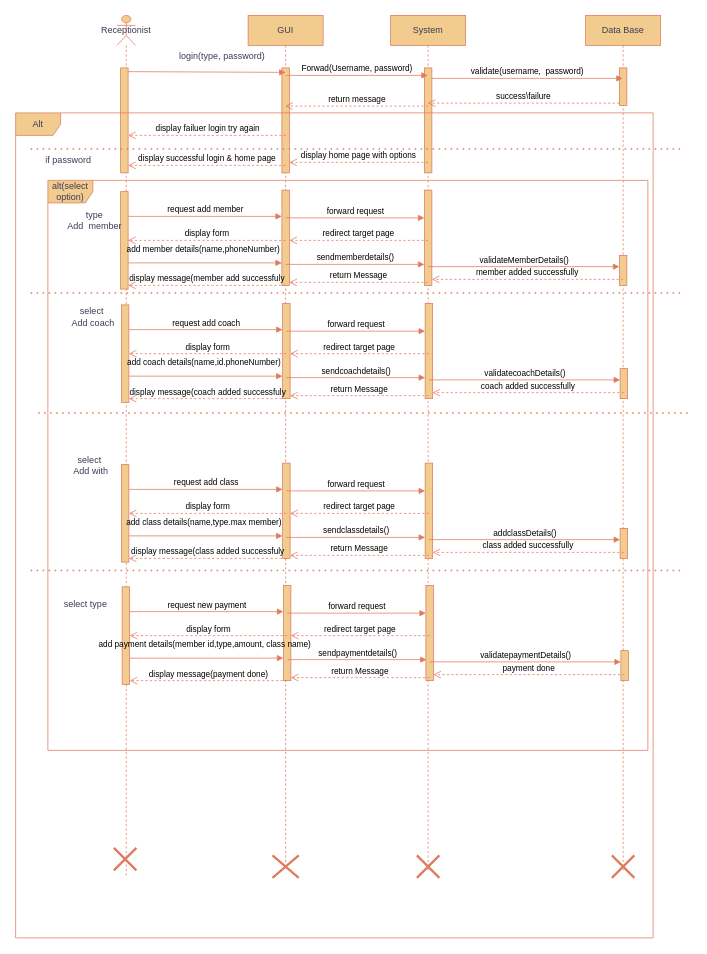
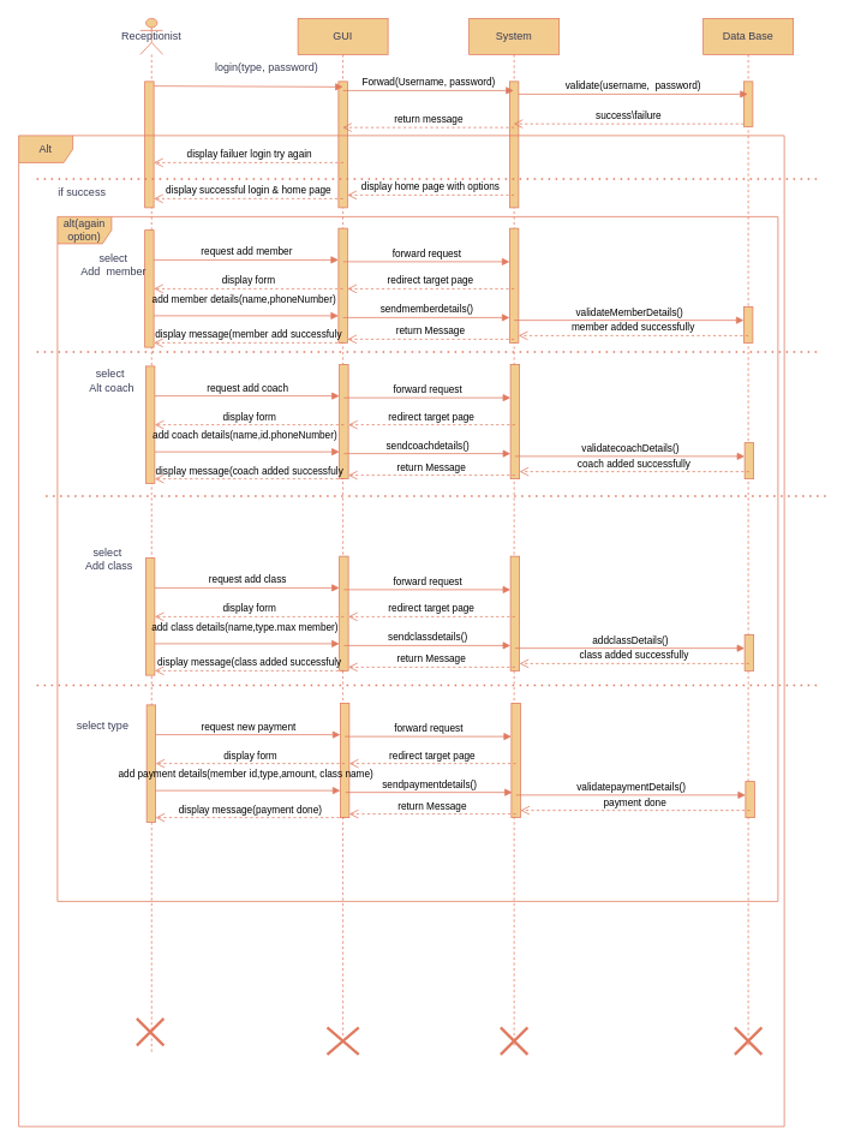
- <mxCell id="27" value="if password&lt;div&gt;&lt;br&gt;&lt;/div&gt;" style="text;html=1;align=center;verticalAlign=middle;resizable=0;points=[];autosize=1;strokeColor=none;fillColor=none;labelBackgroundColor=none;fontColor=#393C56;" parent="1" vertex="1"><mxGeometry x="50" y="200" width="80" height="40" as="geometry" /></mxCell>
+ <mxCell id="27" value="if success&lt;div&gt;&lt;br&gt;&lt;/div&gt;" style="text;html=1;align=center;verticalAlign=middle;resizable=0;points=[];autosize=1;strokeColor=none;fillColor=none;labelBackgroundColor=none;fontColor=#393C56;" parent="1" vertex="1"><mxGeometry x="50" y="200" width="80" height="40" as="geometry" /></mxCell>
- <mxCell id="30" value="alt(select option)" style="shape=umlFrame;whiteSpace=wrap;html=1;pointerEvents=0;labelBackgroundColor=none;fillColor=#F2CC8F;strokeColor=#E07A5F;fontColor=#393C56;" parent="1" vertex="1"><mxGeometry x="63" y="240" width="800" height="760" as="geometry" /></mxCell>
+ <mxCell id="30" value="alt(again option)" style="shape=umlFrame;whiteSpace=wrap;html=1;pointerEvents=0;labelBackgroundColor=none;fillColor=#F2CC8F;strokeColor=#E07A5F;fontColor=#393C56;" parent="1" vertex="1"><mxGeometry x="63" y="240" width="800" height="760" as="geometry" /></mxCell>
- <mxCell id="31" value="type&lt;div&gt;Add&amp;nbsp; member&lt;/div&gt;" style="text;html=1;align=center;verticalAlign=middle;resizable=0;points=[];autosize=1;strokeColor=none;fillColor=none;labelBackgroundColor=none;fontColor=#393C56;" parent="1" vertex="1"><mxGeometry x="75" y="273" width="100" height="40" as="geometry" /></mxCell>
+ <mxCell id="31" value="select&lt;div&gt;Add&amp;nbsp; member&lt;/div&gt;" style="text;html=1;align=center;verticalAlign=middle;resizable=0;points=[];autosize=1;strokeColor=none;fillColor=none;labelBackgroundColor=none;fontColor=#393C56;" parent="1" vertex="1"><mxGeometry x="75" y="273" width="100" height="40" as="geometry" /></mxCell>
- <mxCell id="59" value="select&amp;nbsp;&lt;div&gt;Add coach&lt;/div&gt;" style="text;html=1;align=center;verticalAlign=middle;resizable=0;points=[];autosize=1;strokeColor=none;fillColor=none;labelBackgroundColor=none;fontColor=#393C56;" parent="1" vertex="1"><mxGeometry x="83" y="402" width="80" height="40" as="geometry" /></mxCell>
+ <mxCell id="59" value="select&amp;nbsp;&lt;div&gt;Alt coach&lt;/div&gt;" style="text;html=1;align=center;verticalAlign=middle;resizable=0;points=[];autosize=1;strokeColor=none;fillColor=none;labelBackgroundColor=none;fontColor=#393C56;" parent="1" vertex="1"><mxGeometry x="83" y="402" width="80" height="40" as="geometry" /></mxCell>
- <mxCell id="74" value="select&amp;nbsp;&lt;div&gt;Add with&lt;/div&gt;" style="text;html=1;align=center;verticalAlign=middle;resizable=0;points=[];autosize=1;strokeColor=none;fillColor=none;labelBackgroundColor=none;fontColor=#393C56;" parent="1" vertex="1"><mxGeometry x="80" y="600" width="80" height="40" as="geometry" /></mxCell>
+ <mxCell id="74" value="select&amp;nbsp;&lt;div&gt;Add class&lt;/div&gt;" style="text;html=1;align=center;verticalAlign=middle;resizable=0;points=[];autosize=1;strokeColor=none;fillColor=none;labelBackgroundColor=none;fontColor=#393C56;" parent="1" vertex="1"><mxGeometry x="80" y="600" width="80" height="40" as="geometry" /></mxCell>
